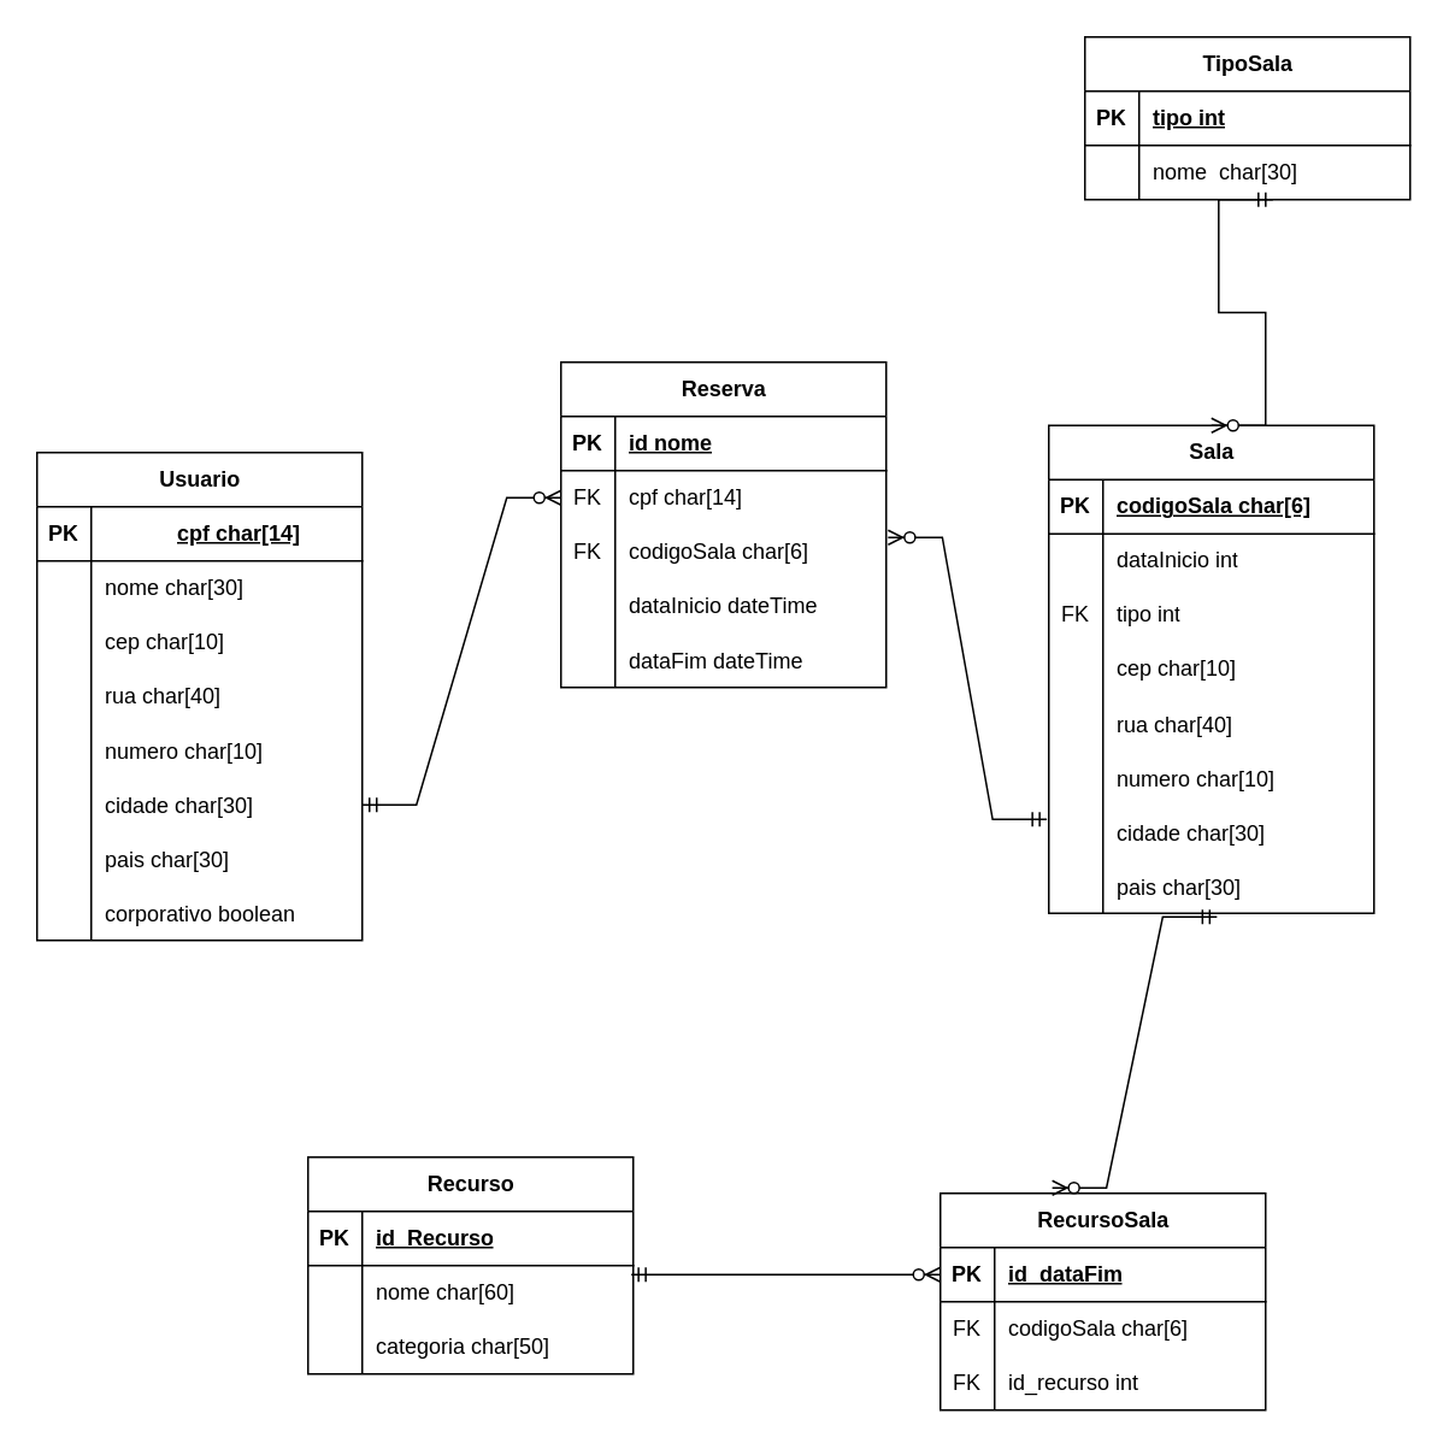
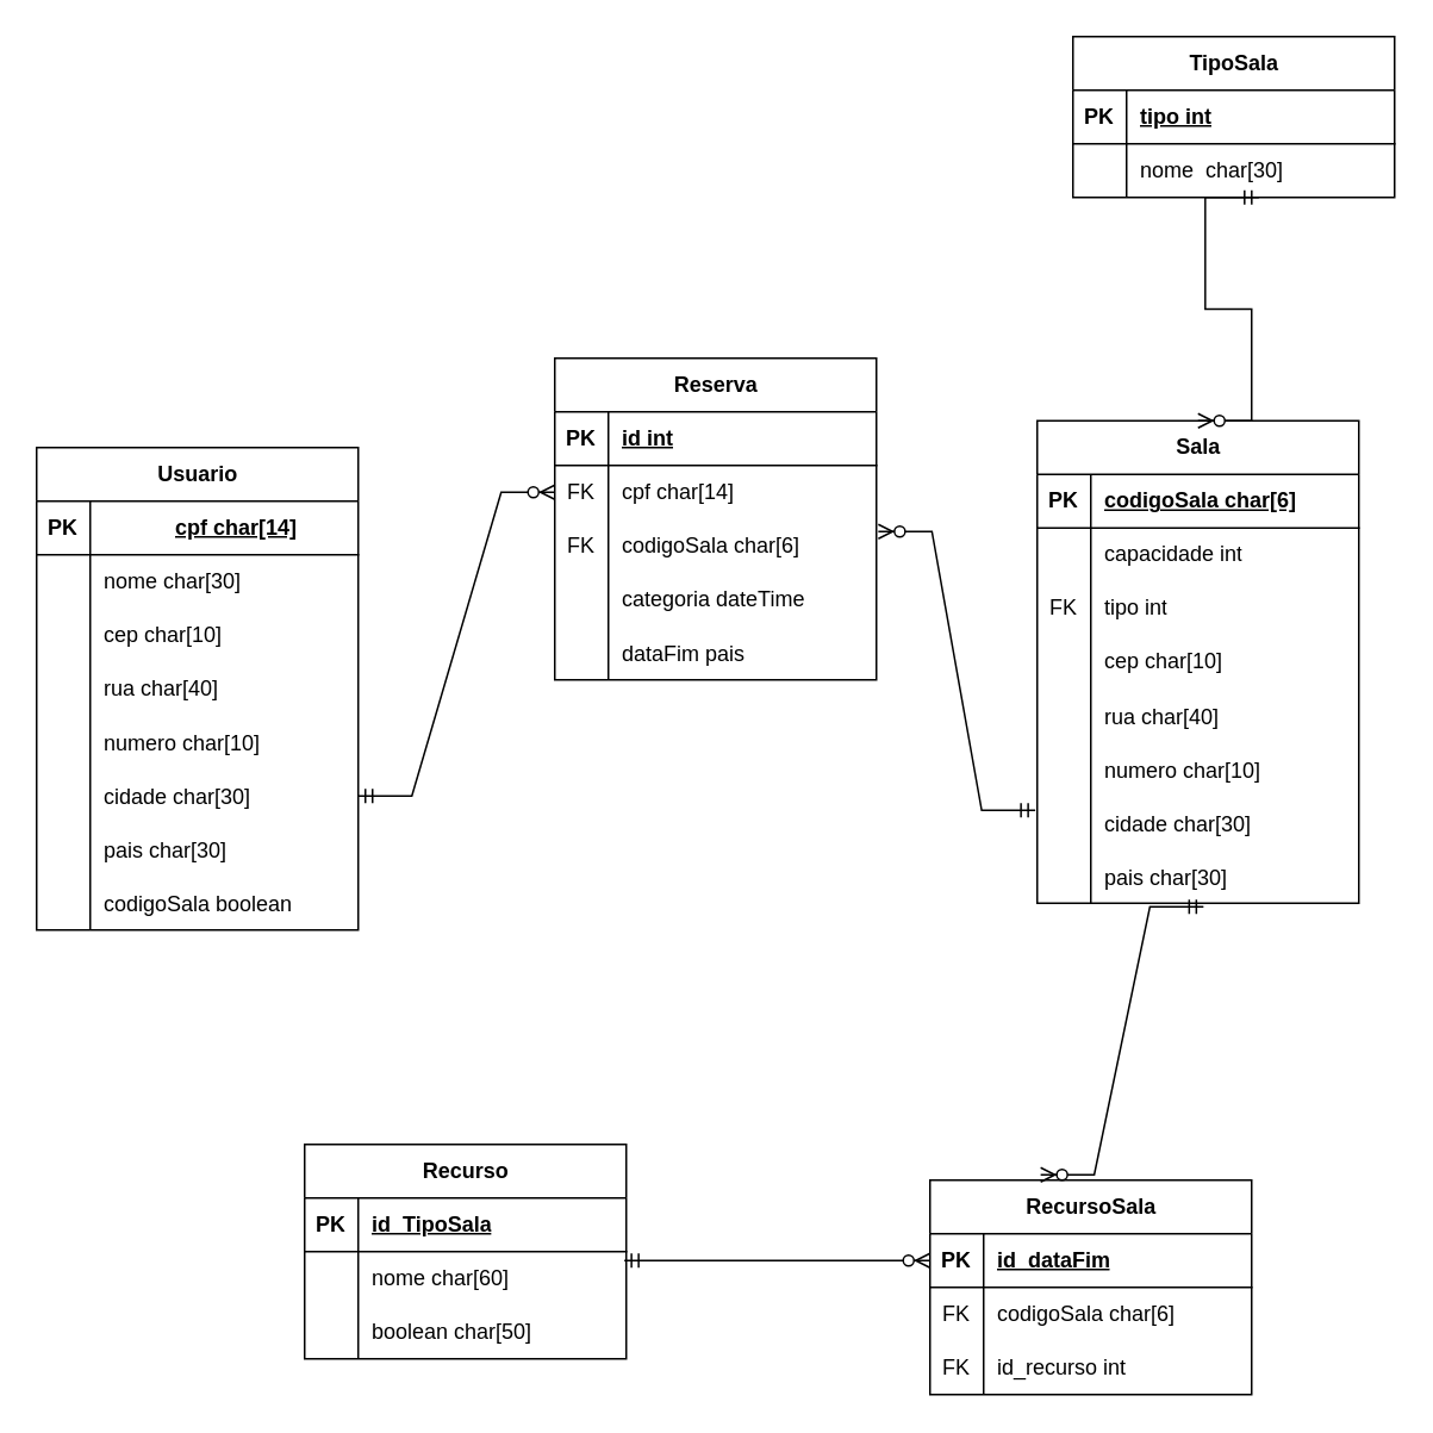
- <mxCell id="5" value="id nome" style="shape=partialRectangle;connectable=0;fillColor=none;top=0;left=0;bottom=0;right=0;align=left;spacingLeft=6;fontStyle=5;overflow=hidden;whiteSpace=wrap;html=1;" parent="3" vertex="1"><mxGeometry x="30" width="150" height="30" as="geometry"><mxRectangle width="150" height="30" as="alternateBounds" /></mxGeometry></mxCell>
+ <mxCell id="5" value="id int" style="shape=partialRectangle;connectable=0;fillColor=none;top=0;left=0;bottom=0;right=0;align=left;spacingLeft=6;fontStyle=5;overflow=hidden;whiteSpace=wrap;html=1;" parent="3" vertex="1"><mxGeometry x="30" width="150" height="30" as="geometry"><mxRectangle width="150" height="30" as="alternateBounds" /></mxGeometry></mxCell>
- <mxCell id="49" value="dataInicio int" style="shape=partialRectangle;connectable=0;fillColor=none;top=0;left=0;bottom=0;right=0;align=left;spacingLeft=6;overflow=hidden;whiteSpace=wrap;html=1;" parent="47" vertex="1"><mxGeometry x="30" width="150" height="30" as="geometry"><mxRectangle width="150" height="30" as="alternateBounds" /></mxGeometry></mxCell>
+ <mxCell id="49" value="capacidade int" style="shape=partialRectangle;connectable=0;fillColor=none;top=0;left=0;bottom=0;right=0;align=left;spacingLeft=6;overflow=hidden;whiteSpace=wrap;html=1;" parent="47" vertex="1"><mxGeometry x="30" width="150" height="30" as="geometry"><mxRectangle width="150" height="30" as="alternateBounds" /></mxGeometry></mxCell>
- <mxCell id="14" value="dataInicio dateTime" style="shape=partialRectangle;connectable=0;fillColor=none;top=0;left=0;bottom=0;right=0;align=left;spacingLeft=6;overflow=hidden;whiteSpace=wrap;html=1;" parent="12" vertex="1"><mxGeometry x="30" width="150" height="30" as="geometry"><mxRectangle width="150" height="30" as="alternateBounds" /></mxGeometry></mxCell>
+ <mxCell id="14" value="categoria dateTime" style="shape=partialRectangle;connectable=0;fillColor=none;top=0;left=0;bottom=0;right=0;align=left;spacingLeft=6;overflow=hidden;whiteSpace=wrap;html=1;" parent="12" vertex="1"><mxGeometry x="30" width="150" height="30" as="geometry"><mxRectangle width="150" height="30" as="alternateBounds" /></mxGeometry></mxCell>
- <mxCell id="17" value="dataFim dateTime" style="shape=partialRectangle;connectable=0;fillColor=none;top=0;left=0;bottom=0;right=0;align=left;spacingLeft=6;overflow=hidden;" parent="15" vertex="1"><mxGeometry x="30" width="150" height="30" as="geometry"><mxRectangle width="150" height="30" as="alternateBounds" /></mxGeometry></mxCell>
+ <mxCell id="17" value="dataFim pais" style="shape=partialRectangle;connectable=0;fillColor=none;top=0;left=0;bottom=0;right=0;align=left;spacingLeft=6;overflow=hidden;" parent="15" vertex="1"><mxGeometry x="30" width="150" height="30" as="geometry"><mxRectangle width="150" height="30" as="alternateBounds" /></mxGeometry></mxCell>
- <mxCell id="42" value="corporativo boolean" style="shape=partialRectangle;connectable=0;fillColor=none;top=0;left=0;bottom=0;right=0;align=left;spacingLeft=6;overflow=hidden;" parent="40" vertex="1"><mxGeometry x="30" width="150" height="30" as="geometry"><mxRectangle width="150" height="30" as="alternateBounds" /></mxGeometry></mxCell>
+ <mxCell id="42" value="codigoSala boolean" style="shape=partialRectangle;connectable=0;fillColor=none;top=0;left=0;bottom=0;right=0;align=left;spacingLeft=6;overflow=hidden;" parent="40" vertex="1"><mxGeometry x="30" width="150" height="30" as="geometry"><mxRectangle width="150" height="30" as="alternateBounds" /></mxGeometry></mxCell>
- <mxCell id="90" value="id_Recurso" style="shape=partialRectangle;connectable=0;fillColor=none;top=0;left=0;bottom=0;right=0;align=left;spacingLeft=6;fontStyle=5;overflow=hidden;whiteSpace=wrap;html=1;" parent="88" vertex="1"><mxGeometry x="30" width="150" height="30" as="geometry"><mxRectangle width="150" height="30" as="alternateBounds" /></mxGeometry></mxCell>
+ <mxCell id="90" value="id_TipoSala" style="shape=partialRectangle;connectable=0;fillColor=none;top=0;left=0;bottom=0;right=0;align=left;spacingLeft=6;fontStyle=5;overflow=hidden;whiteSpace=wrap;html=1;" parent="88" vertex="1"><mxGeometry x="30" width="150" height="30" as="geometry"><mxRectangle width="150" height="30" as="alternateBounds" /></mxGeometry></mxCell>
- <mxCell id="96" value="categoria char[50]" style="shape=partialRectangle;connectable=0;fillColor=none;top=0;left=0;bottom=0;right=0;align=left;spacingLeft=6;overflow=hidden;whiteSpace=wrap;html=1;" parent="94" vertex="1"><mxGeometry x="30" width="150" height="30" as="geometry"><mxRectangle width="150" height="30" as="alternateBounds" /></mxGeometry></mxCell>
+ <mxCell id="96" value="boolean char[50]" style="shape=partialRectangle;connectable=0;fillColor=none;top=0;left=0;bottom=0;right=0;align=left;spacingLeft=6;overflow=hidden;whiteSpace=wrap;html=1;" parent="94" vertex="1"><mxGeometry x="30" width="150" height="30" as="geometry"><mxRectangle width="150" height="30" as="alternateBounds" /></mxGeometry></mxCell>
